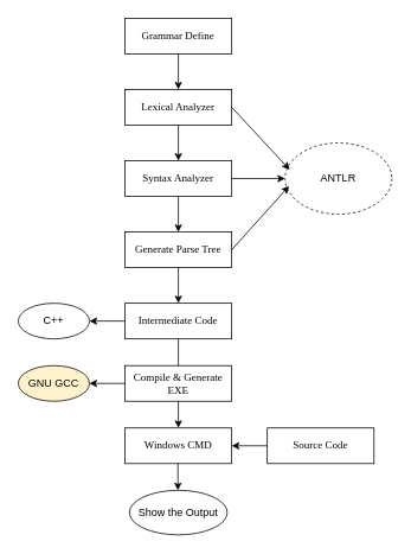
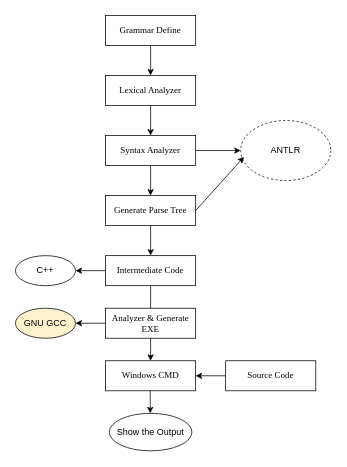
- <mxCell id="16" value="" style="endArrow=classic;html=1;rounded=0;exitX=1;exitY=0.5;exitDx=0;exitDy=0;entryX=0.043;entryY=0.375;entryDx=0;entryDy=0;entryPerimeter=0;" edge="1" parent="1" source="3" target="15"><mxGeometry width="50" height="50" relative="1" as="geometry"><mxPoint x="380" y="300" as="sourcePoint" /><mxPoint x="390" y="80" as="targetPoint" /></mxGeometry></mxCell>
- <mxCell id="7" value="&lt;font face=&quot;Times New Roman&quot;&gt;Compile &amp;amp; Generate EXE&lt;/font&gt;" style="rounded=0;whiteSpace=wrap;html=1;" parent="1" vertex="1"><mxGeometry x="140" y="410" width="120" height="40" as="geometry" /></mxCell>
+ <mxCell id="7" value="&lt;font face=&quot;Times New Roman&quot;&gt;Analyzer &amp;amp; Generate EXE&lt;/font&gt;" style="rounded=0;whiteSpace=wrap;html=1;" parent="1" vertex="1"><mxGeometry x="140" y="410" width="120" height="40" as="geometry" /></mxCell>
